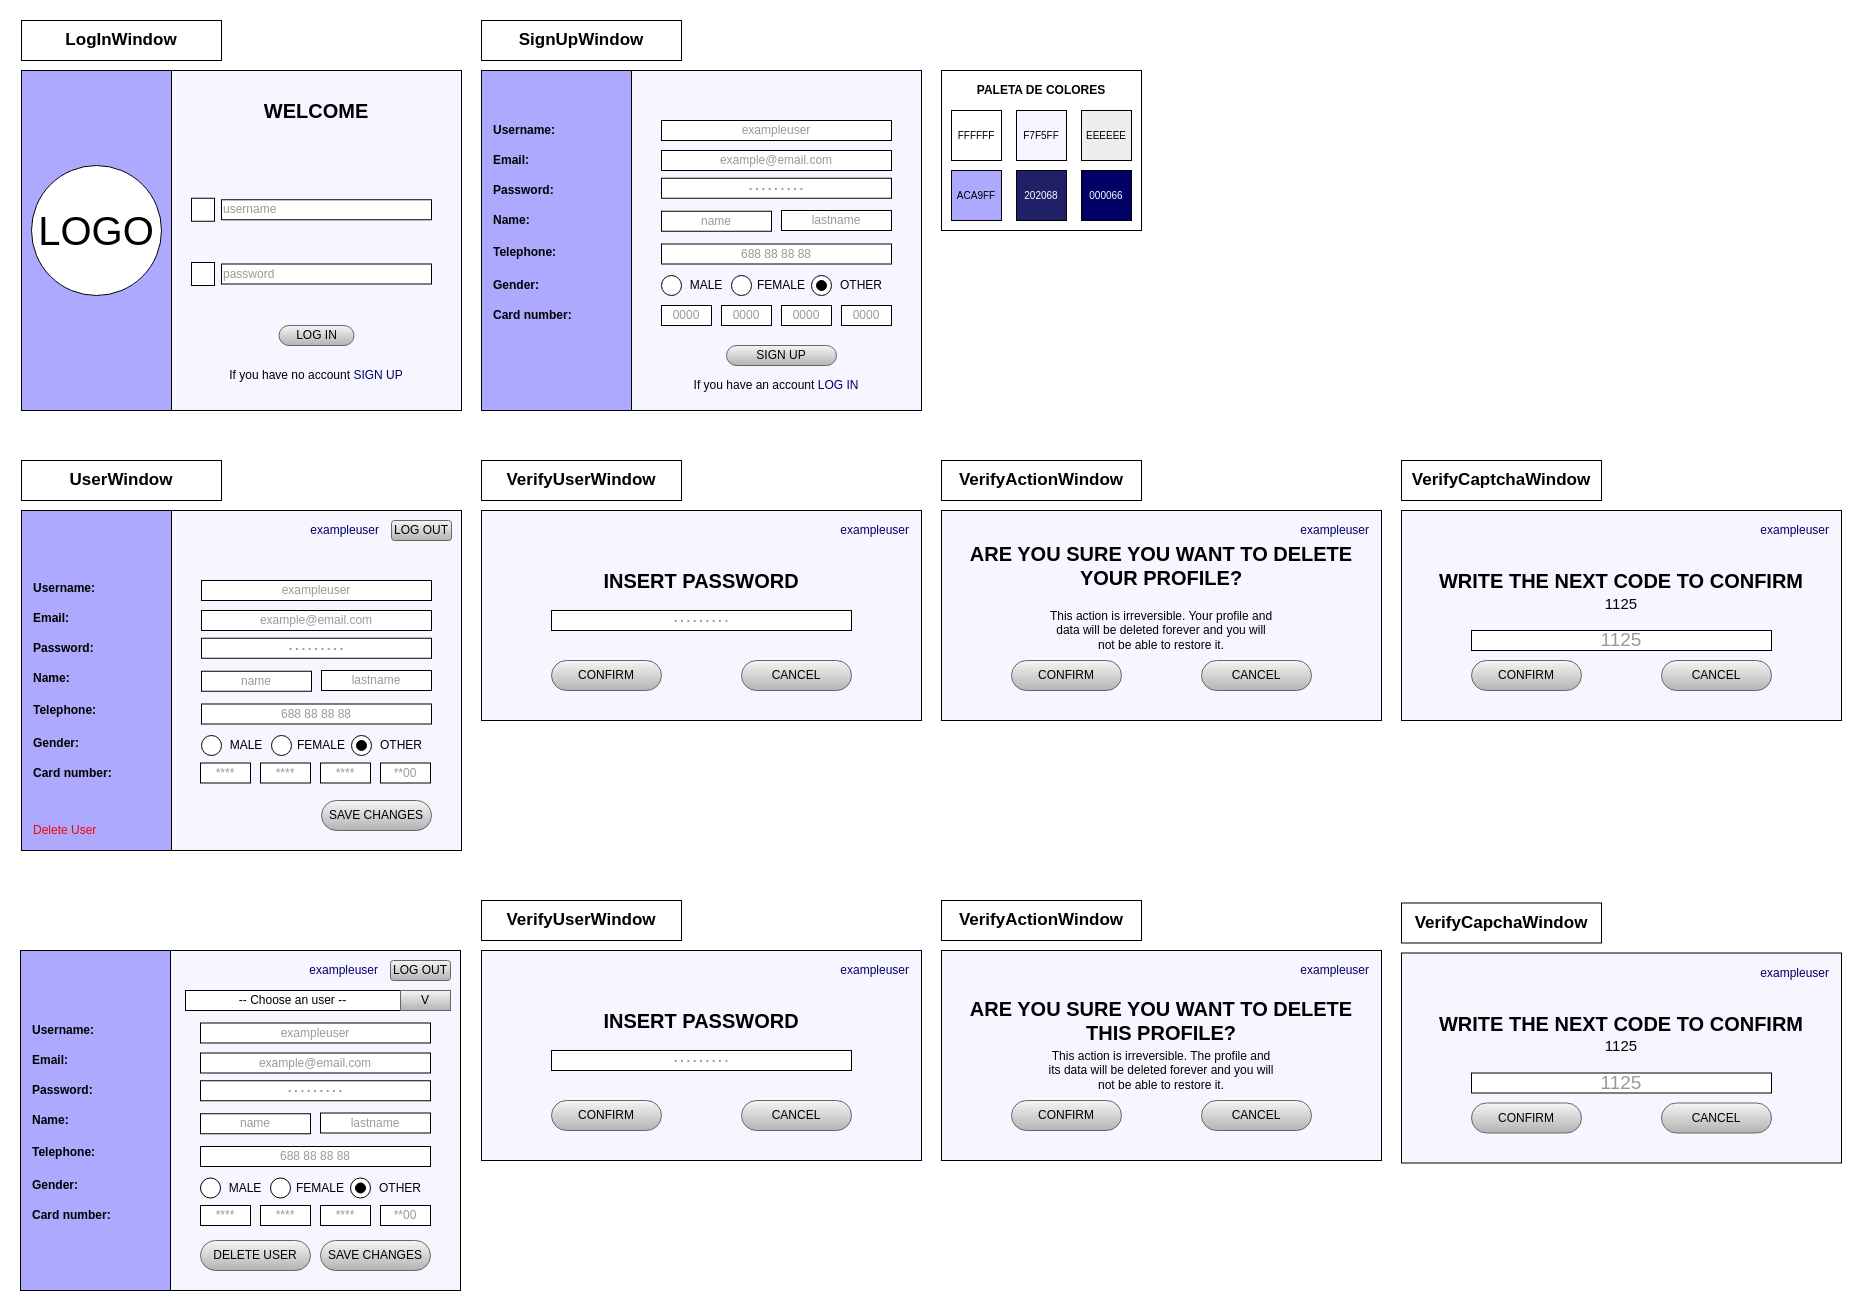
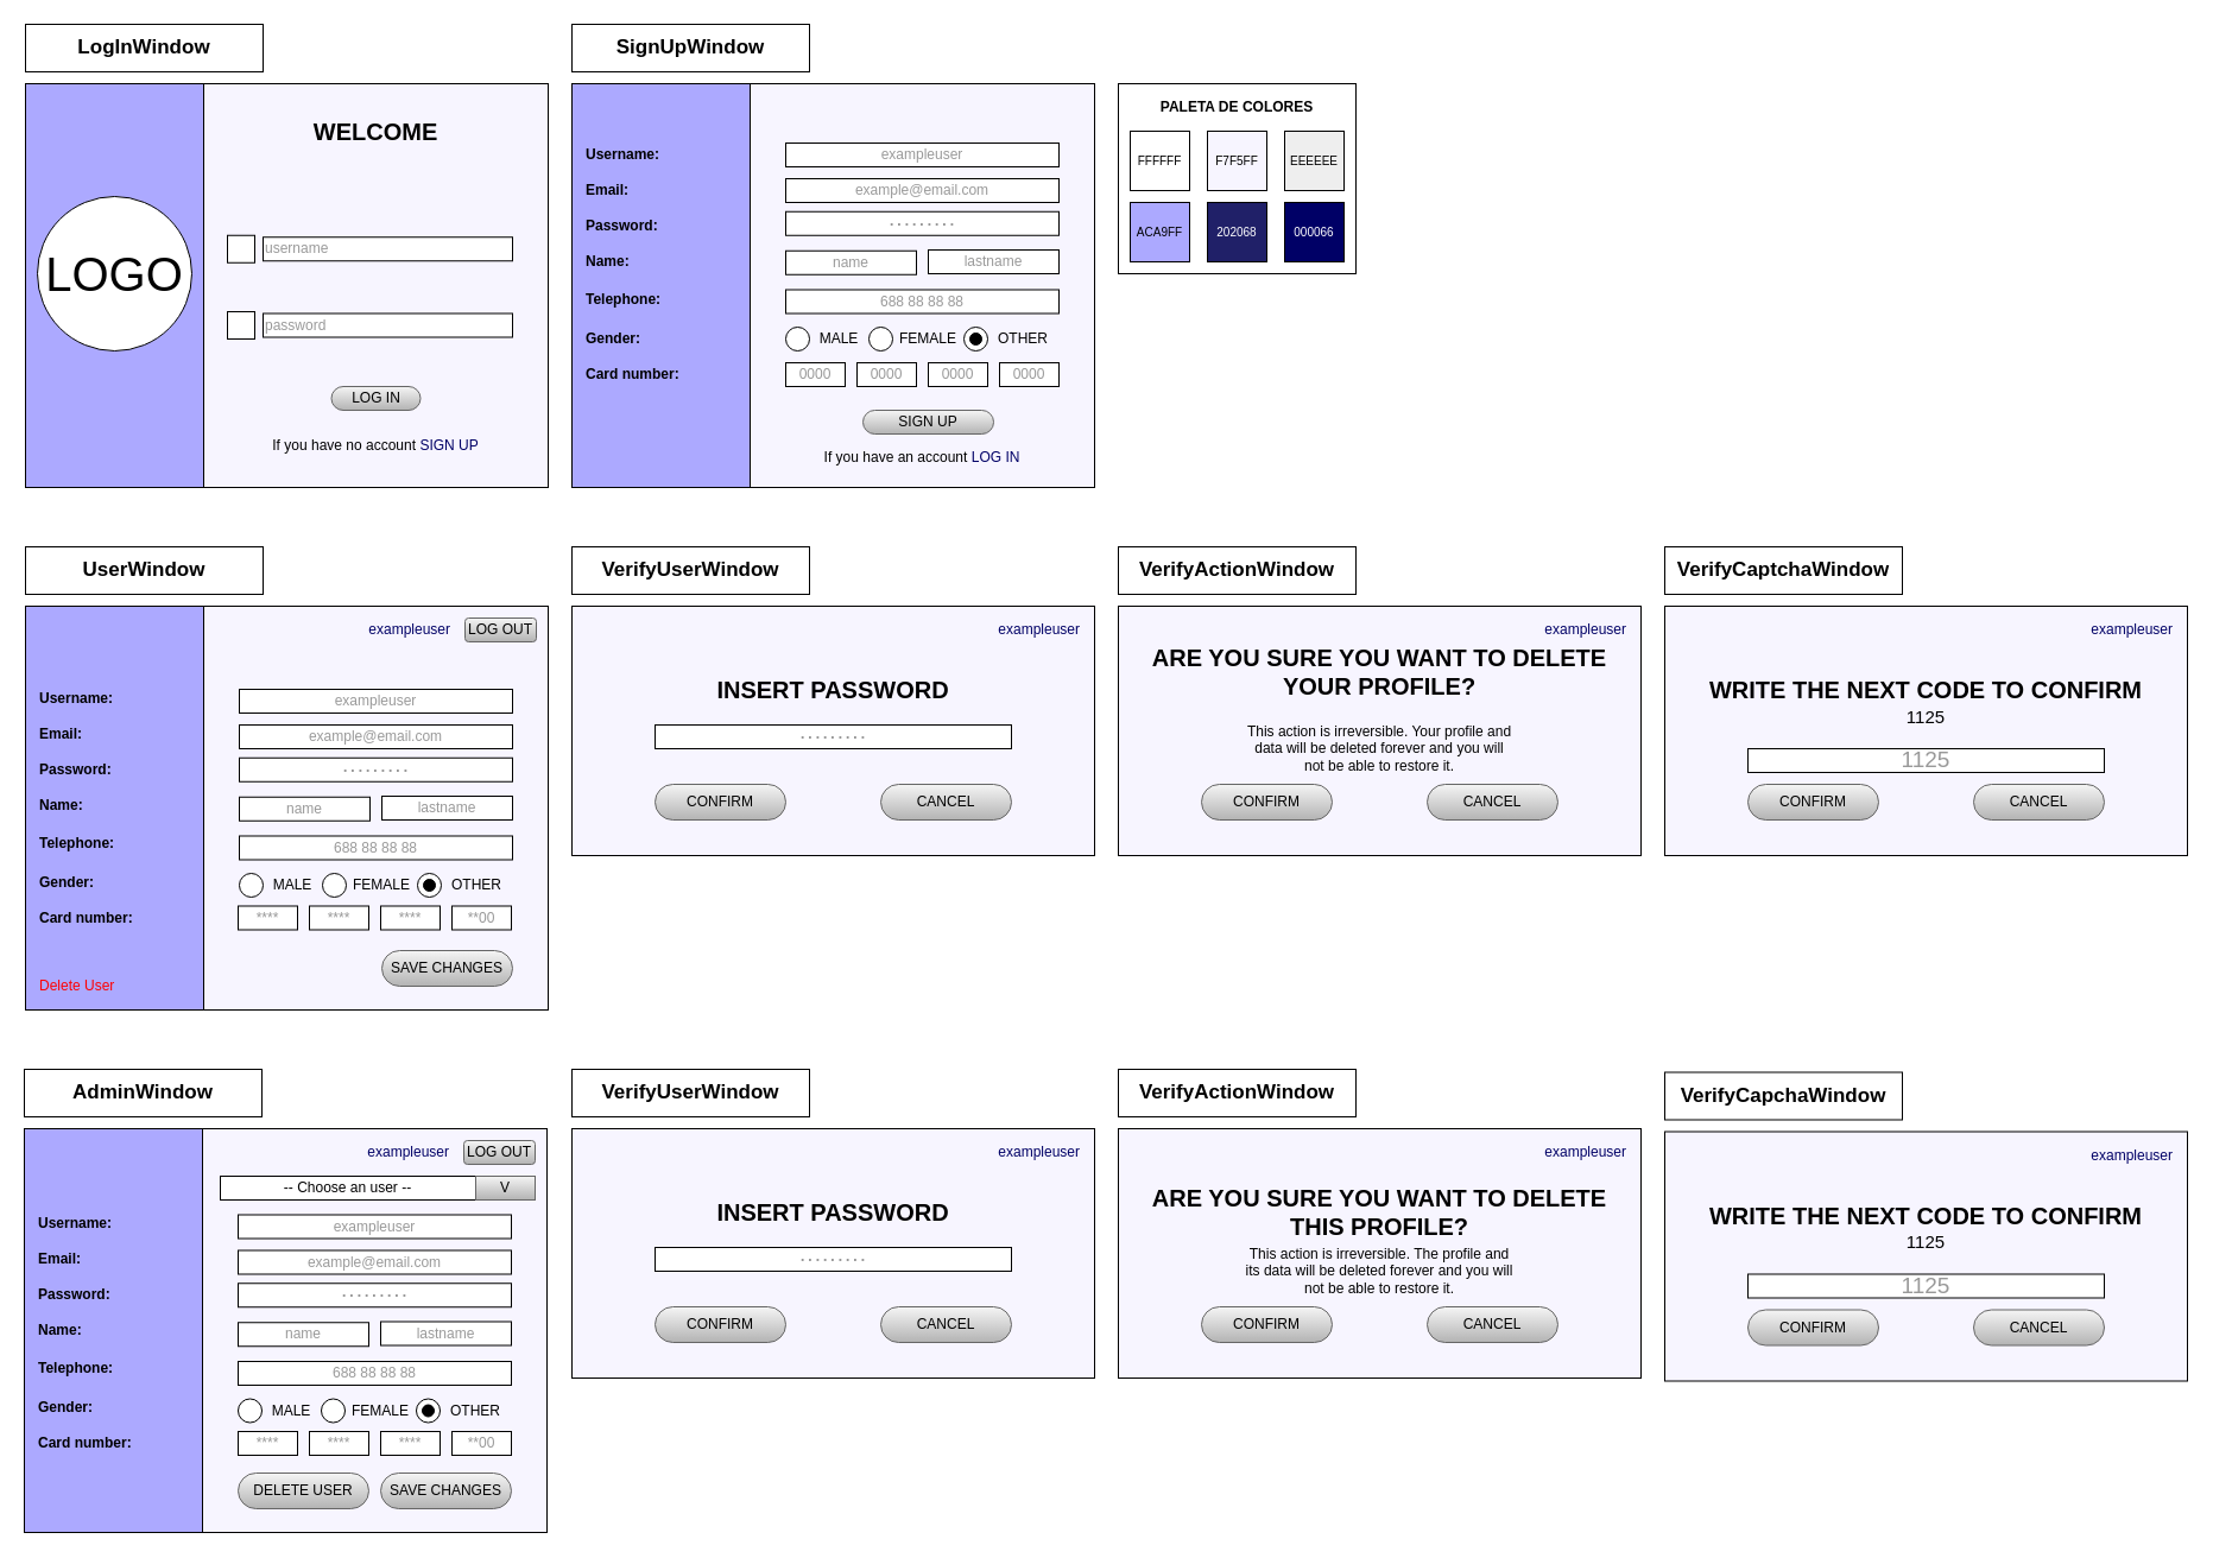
+ <mxCell id="88" value="&lt;font style=&quot;font-size: 17px;&quot;&gt;&lt;b&gt;AdminWindow&lt;/b&gt;&lt;/font&gt;" style="rounded=0;whiteSpace=wrap;html=1;" parent="1" vertex="1"><mxGeometry x="20" y="900" width="200" height="40" as="geometry" /></mxCell>
